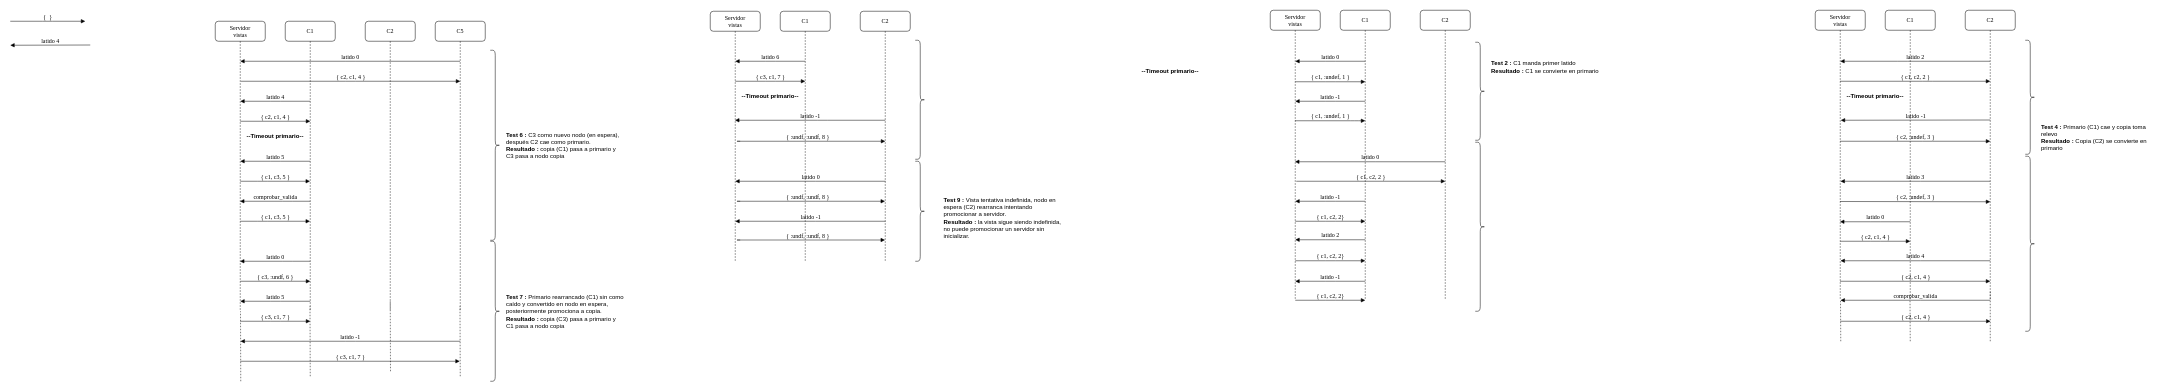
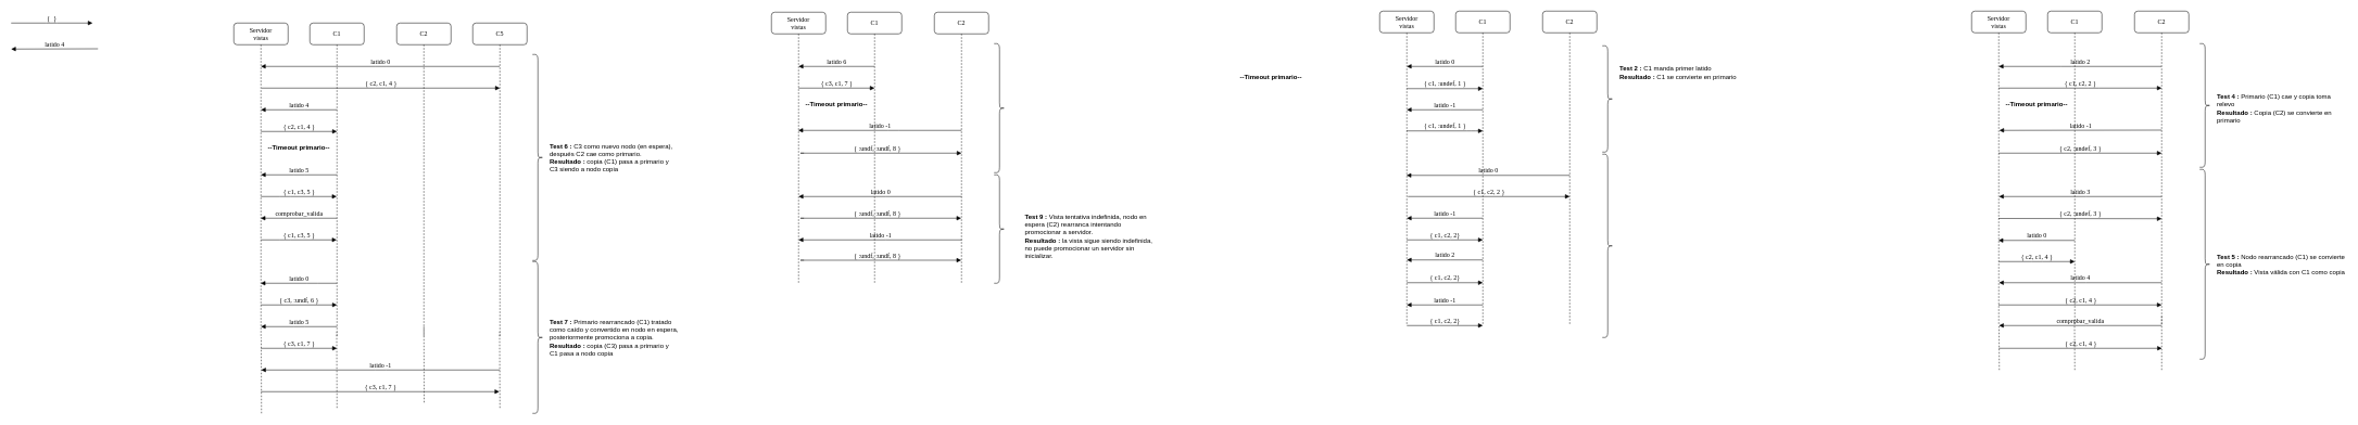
- <mxCell id="73" value="&lt;div&gt;&lt;b&gt;Test 4 :&lt;/b&gt; Primario (C1) cae y copia toma relevo&lt;/div&gt;&lt;div&gt;&lt;b&gt;Resultado :&lt;/b&gt; Copia (C2) se convierte en primario&lt;/div&gt;" style="text;html=1;strokeColor=none;fillColor=none;align=left;verticalAlign=middle;whiteSpace=wrap;rounded=0;" vertex="1" parent="1"><mxGeometry x="4080" y="224" width="240" height="100" as="geometry" /></mxCell>
+ <mxCell id="73" value="&lt;div&gt;&lt;b&gt;Test 4 :&lt;/b&gt; Primario (C1) cae y copia toma relevo&lt;/div&gt;&lt;div&gt;&lt;b&gt;Resultado :&lt;/b&gt; Copia (C2) se convierte en primario&lt;/div&gt;" style="text;html=1;strokeColor=none;fillColor=none;align=left;verticalAlign=middle;whiteSpace=wrap;rounded=0;" vertex="1" parent="1"><mxGeometry x="4080" y="149" width="240" height="100" as="geometry" /></mxCell>
- <mxCell id="29" value="&lt;div&gt;&lt;b&gt;Test 6 :&lt;/b&gt; C3 como nuevo nodo (en espera), después C2 cae como primario.&lt;/div&gt;&lt;div&gt;&lt;b&gt;Resultado :&lt;/b&gt; copia (C1) pasa a primario y C3 pasa a nodo copia&lt;/div&gt;" style="text;html=1;strokeColor=none;fillColor=none;align=left;verticalAlign=middle;whiteSpace=wrap;rounded=0;" vertex="1" parent="1"><mxGeometry x="1010" y="240" width="240" height="100" as="geometry" /></mxCell>
+ <mxCell id="29" value="&lt;div&gt;&lt;b&gt;Test 6 :&lt;/b&gt; C3 como nuevo nodo (en espera), después C2 cae como primario.&lt;/div&gt;&lt;div&gt;&lt;b&gt;Resultado :&lt;/b&gt; copia (C1) pasa a primario y C3 siendo a nodo copia&lt;/div&gt;" style="text;html=1;strokeColor=none;fillColor=none;align=left;verticalAlign=middle;whiteSpace=wrap;rounded=0;" vertex="1" parent="1"><mxGeometry x="1010" y="240" width="240" height="100" as="geometry" /></mxCell>
+ <mxCell id="74" value="&lt;div&gt;&lt;b&gt;Test 5 : &lt;/b&gt;Nodo rearrancado (C1) se convierte en copia&lt;/div&gt;&lt;div&gt;&lt;b&gt;Resultado :&lt;/b&gt;&amp;nbsp;Vista válida con C1 como copia&lt;br&gt;&lt;/div&gt;" style="text;html=1;strokeColor=none;fillColor=none;align=left;verticalAlign=middle;whiteSpace=wrap;rounded=0;" vertex="1" parent="1"><mxGeometry x="4080" y="437" width="240" height="100" as="geometry" /></mxCell>
- <mxCell id="30" value="&lt;div&gt;&lt;b&gt;Test 7 : &lt;/b&gt;Primario rearrancado (C1) sin como caído y convertido en nodo en espera, posteriormente promociona a copia.&lt;/div&gt;&lt;div&gt;&lt;b&gt;Resultado :&lt;/b&gt;&amp;nbsp;copia (C3) pasa a primario y C1 pasa a nodo copia&lt;br&gt;&lt;/div&gt;" style="text;html=1;strokeColor=none;fillColor=none;align=left;verticalAlign=middle;whiteSpace=wrap;rounded=0;" vertex="1" parent="1"><mxGeometry x="1010" y="572" width="240" height="100" as="geometry" /></mxCell>
+ <mxCell id="30" value="&lt;div&gt;&lt;b&gt;Test 7 : &lt;/b&gt;Primario rearrancado (C1) tratado como caído y convertido en nodo en espera, posteriormente promociona a copia.&lt;/div&gt;&lt;div&gt;&lt;b&gt;Resultado :&lt;/b&gt;&amp;nbsp;copia (C3) pasa a primario y C1 pasa a nodo copia&lt;br&gt;&lt;/div&gt;" style="text;html=1;strokeColor=none;fillColor=none;align=left;verticalAlign=middle;whiteSpace=wrap;rounded=0;" vertex="1" parent="1"><mxGeometry x="1010" y="572" width="240" height="100" as="geometry" /></mxCell>
